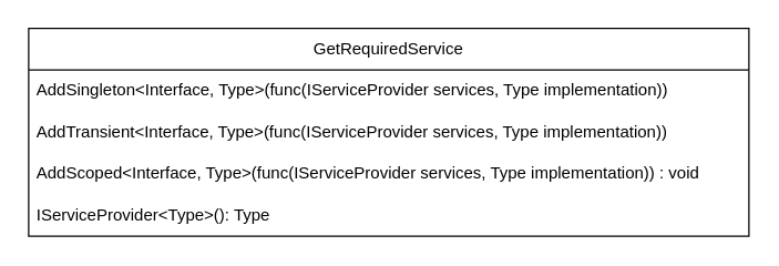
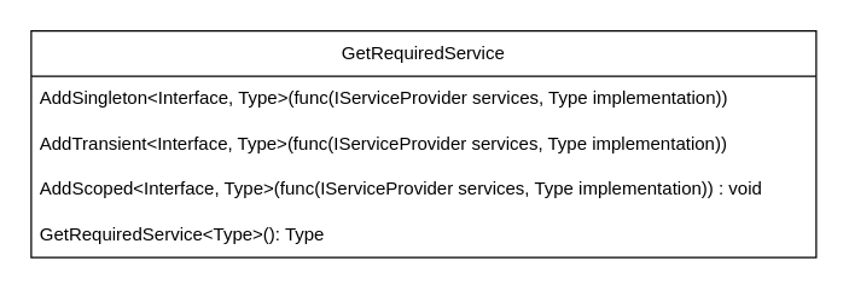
- <mxCell id="6" value="IServiceProvider&amp;lt;Type&amp;gt;(): Type" style="text;strokeColor=none;fillColor=none;align=left;verticalAlign=middle;spacingLeft=4;spacingRight=4;overflow=hidden;points=[[0,0.5],[1,0.5]];portConstraint=eastwest;rotatable=0;whiteSpace=wrap;html=1;" vertex="1" parent="2"><mxGeometry y="120" width="520" height="30" as="geometry" /></mxCell>
+ <mxCell id="6" value="GetRequiredService&amp;lt;Type&amp;gt;(): Type" style="text;strokeColor=none;fillColor=none;align=left;verticalAlign=middle;spacingLeft=4;spacingRight=4;overflow=hidden;points=[[0,0.5],[1,0.5]];portConstraint=eastwest;rotatable=0;whiteSpace=wrap;html=1;" vertex="1" parent="2"><mxGeometry y="120" width="520" height="30" as="geometry" /></mxCell>
